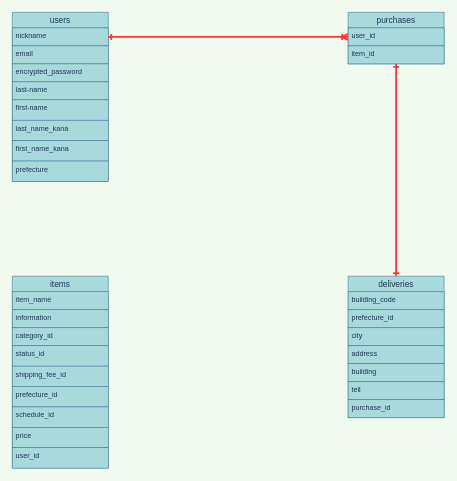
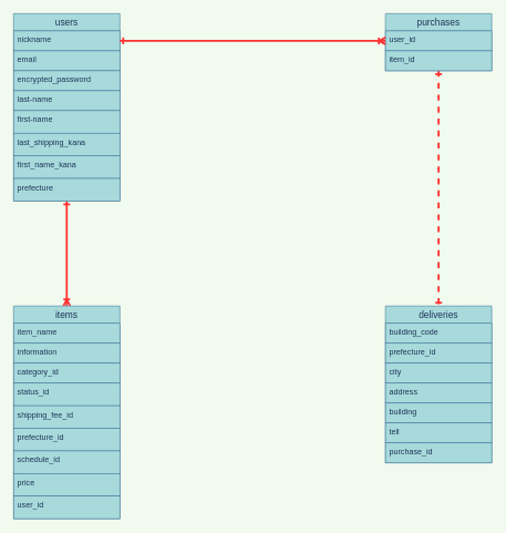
- <mxCell id="9" value="last_name_kana" style="text;strokeColor=#457B9D;fillColor=#A8DADC;spacingLeft=4;spacingRight=4;overflow=hidden;rotatable=0;points=[[0,0.5],[1,0.5]];portConstraint=eastwest;fontSize=12;fontColor=#1D3557;" vertex="1" parent="3"><mxGeometry y="180" width="160" height="34" as="geometry" /></mxCell>
+ <mxCell id="9" value="last_shipping_kana" style="text;strokeColor=#457B9D;fillColor=#A8DADC;spacingLeft=4;spacingRight=4;overflow=hidden;rotatable=0;points=[[0,0.5],[1,0.5]];portConstraint=eastwest;fontSize=12;fontColor=#1D3557;" vertex="1" parent="3"><mxGeometry y="180" width="160" height="34" as="geometry" /></mxCell>
- <mxCell id="22" style="edgeStyle=orthogonalEdgeStyle;rounded=0;sketch=0;orthogonalLoop=1;jettySize=auto;html=1;exitX=0.5;exitY=1;exitDx=0;exitDy=0;startArrow=ERone;startFill=0;endArrow=ERone;endFill=0;strokeColor=#FF3333;strokeWidth=3;fillColor=#A8DADC;fontColor=#FF3333;entryX=0.5;entryY=0;entryDx=0;entryDy=0;" edge="1" parent="1" source="23" target="26"><mxGeometry relative="1" as="geometry"><mxPoint x="660" y="450" as="targetPoint" /></mxGeometry></mxCell>
+ <mxCell id="22" style="edgeStyle=orthogonalEdgeStyle;rounded=0;sketch=0;orthogonalLoop=1;jettySize=auto;html=1;exitX=0.5;exitY=1;exitDx=0;exitDy=0;startArrow=ERone;startFill=0;endArrow=ERone;endFill=0;strokeColor=#FF3333;strokeWidth=3;fillColor=#A8DADC;fontColor=#FF3333;entryX=0.5;entryY=0;entryDx=0;entryDy=0;dashed=1;" edge="1" parent="1" source="23" target="26"><mxGeometry relative="1" as="geometry"><mxPoint x="660" y="450" as="targetPoint" /></mxGeometry></mxCell>
+ <mxCell id="2" style="edgeStyle=orthogonalEdgeStyle;curved=0;rounded=1;sketch=0;orthogonalLoop=1;jettySize=auto;html=1;exitX=0.5;exitY=1;exitDx=0;exitDy=0;strokeColor=#FF3333;fillColor=#A8DADC;fontColor=#FF3333;strokeWidth=3;startArrow=ERone;startFill=0;endArrow=ERoneToMany;endFill=0;entryX=0.5;entryY=0;entryDx=0;entryDy=0;" edge="1" parent="1" source="3" target="12"><mxGeometry relative="1" as="geometry"><mxPoint x="100" y="430" as="targetPoint" /></mxGeometry></mxCell>
